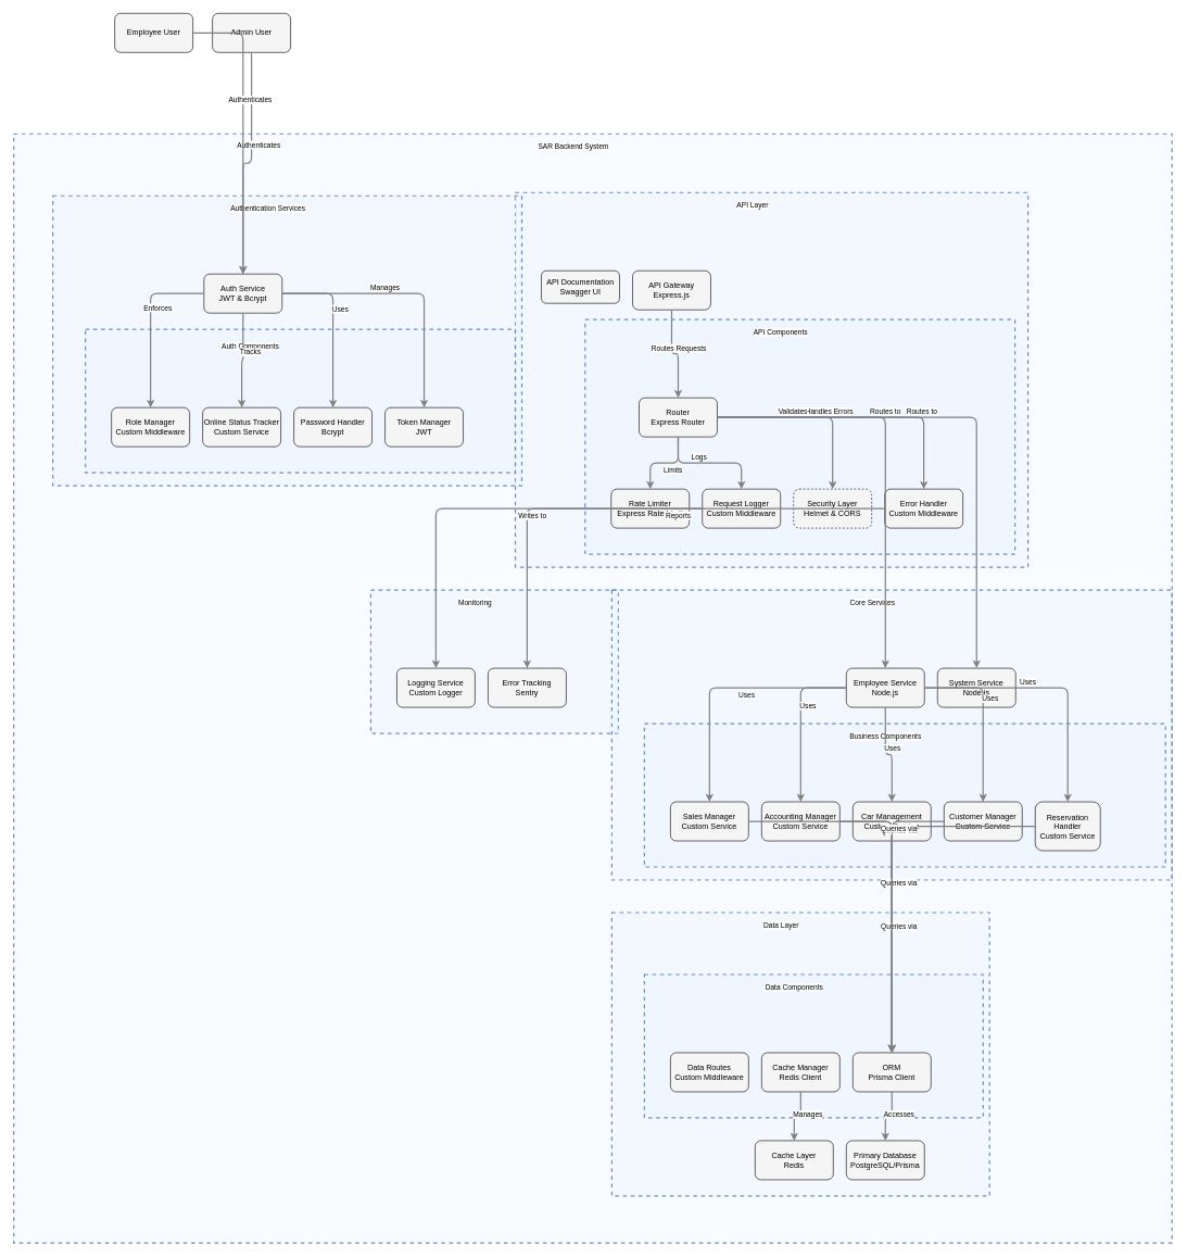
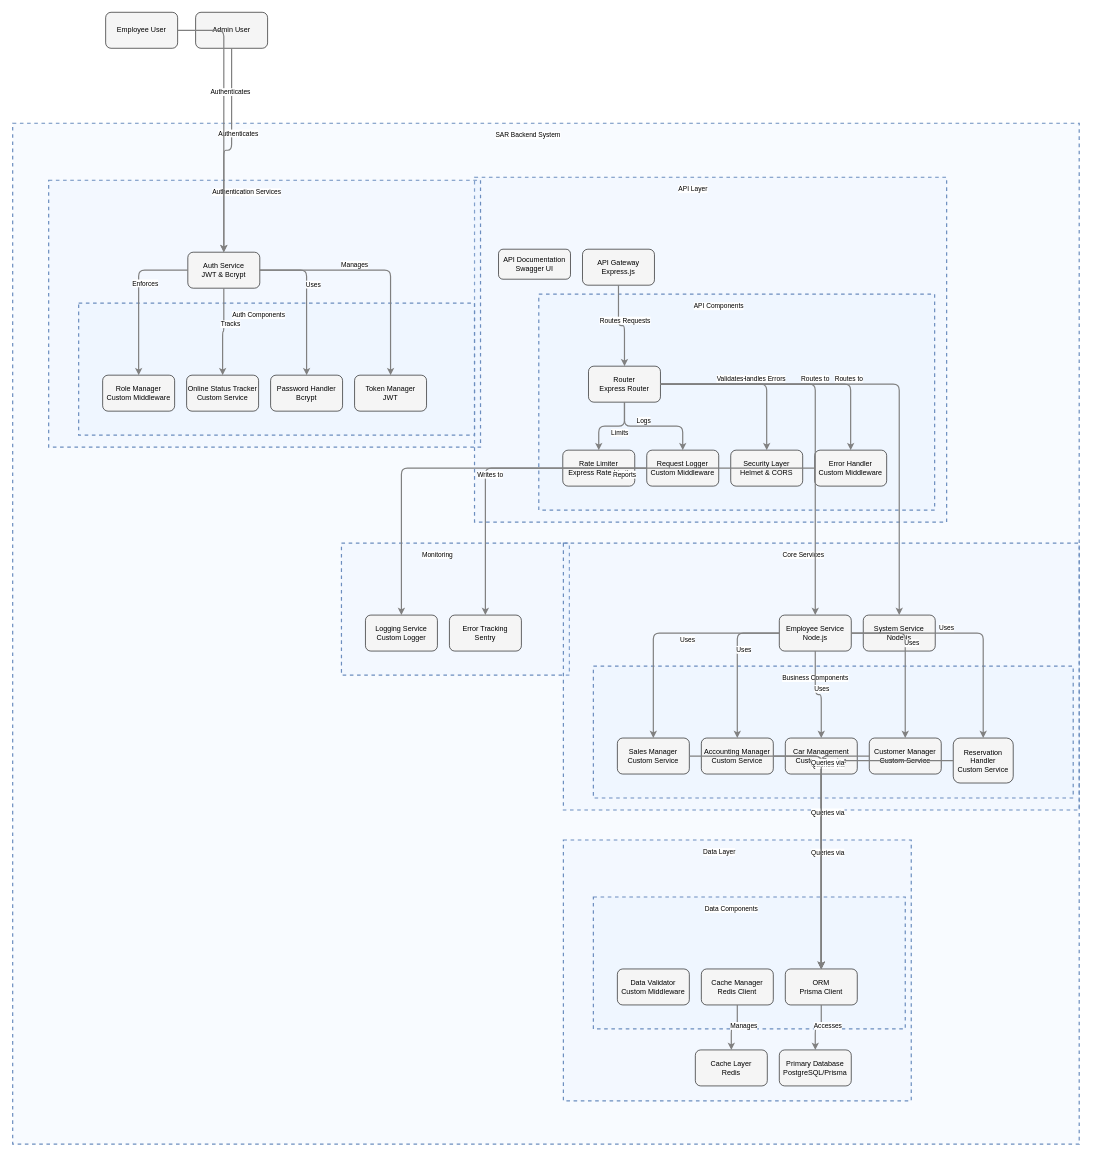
- <mxCell id="5" value="Auth Components" style="edgeLabel;html=1;align=center;verticalAlign=middle;resizable=0;labelBackgroundColor=white;spacing=5" vertex="1" parent="14"><mxGeometry x="58" y="213" width="490" height="35" as="geometry" /></mxCell>
+ <mxCell id="5" value="Auth Components" style="edgeLabel;html=1;align=center;verticalAlign=middle;resizable=0;labelBackgroundColor=white;spacing=5" vertex="1" parent="14"><mxGeometry x="58" y="213" width="584" height="24" as="geometry" /></mxCell>
- <mxCell id="44" value="Security Layer&lt;br&gt;Helmet &amp;amp; CORS" style="rounded=1;whiteSpace=wrap;html=1;fillColor=#f5f5f5;dashed=1;" vertex="1" parent="2"><mxGeometry x="320" y="260" width="120" height="60" as="geometry" /></mxCell>
+ <mxCell id="44" value="Security Layer&lt;br&gt;Helmet &amp;amp; CORS" style="rounded=1;whiteSpace=wrap;html=1;fillColor=#f5f5f5" vertex="1" parent="2"><mxGeometry x="320" y="260" width="120" height="60" as="geometry" /></mxCell>
- <mxCell id="31" value="Data Routes&lt;br&gt;Custom Middleware" style="rounded=1;whiteSpace=wrap;html=1;fillColor=#f5f5f5" vertex="1" parent="8"><mxGeometry x="40" y="120" width="120" height="60" as="geometry" /></mxCell>
+ <mxCell id="31" value="Data Validator&lt;br&gt;Custom Middleware" style="rounded=1;whiteSpace=wrap;html=1;fillColor=#f5f5f5" vertex="1" parent="8"><mxGeometry x="40" y="120" width="120" height="60" as="geometry" /></mxCell>
